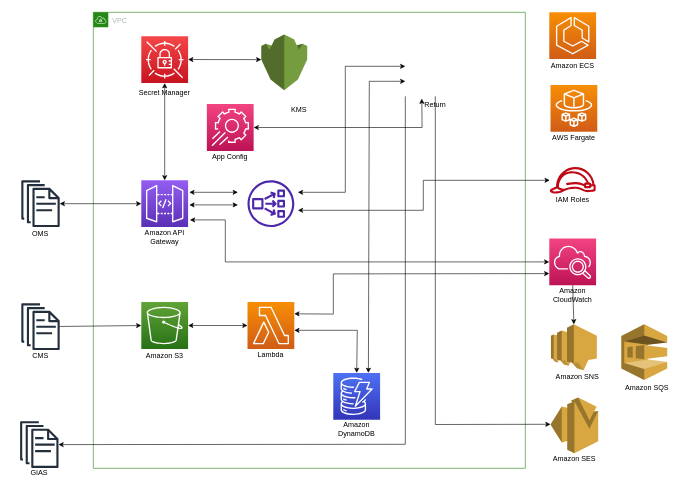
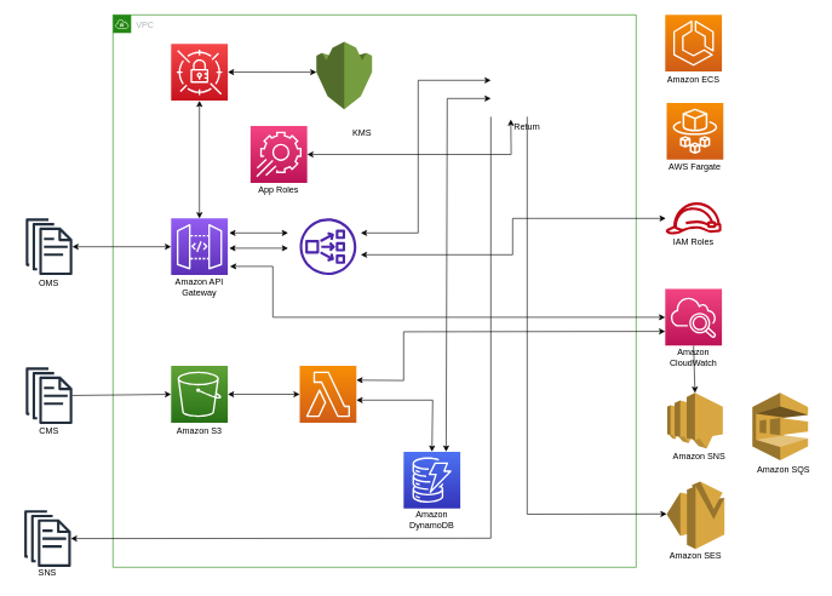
- <mxCell id="4" value="Secret Manager" style="whiteSpace=wrap;html=1;fillColor=none;strokeColor=none;" parent="2" vertex="1"><mxGeometry x="74" y="124" width="90" height="20" as="geometry" /></mxCell>
- <mxCell id="27" value="App Config" style="whiteSpace=wrap;html=1;fillColor=none;strokeColor=none;" parent="2" vertex="1"><mxGeometry x="183.25" y="231" width="90" height="20" as="geometry" /></mxCell>
+ <mxCell id="27" value="App Roles" style="whiteSpace=wrap;html=1;fillColor=none;strokeColor=none;" parent="2" vertex="1"><mxGeometry x="183.25" y="231" width="90" height="20" as="geometry" /></mxCell>
- <mxCell id="14" value="Lambda" style="whiteSpace=wrap;html=1;fillColor=none;strokeColor=none;" parent="2" vertex="1"><mxGeometry x="251" y="561" width="90" height="20" as="geometry" /></mxCell>
- <mxCell id="55" value="GIAS" style="whiteSpace=wrap;html=1;fillColor=none;strokeColor=none;" parent="1" vertex="1"><mxGeometry x="20" y="778" width="90" height="20" as="geometry" /></mxCell>
+ <mxCell id="55" value="SNS" style="whiteSpace=wrap;html=1;fillColor=none;strokeColor=none;" parent="1" vertex="1"><mxGeometry x="20" y="778" width="90" height="20" as="geometry" /></mxCell>
